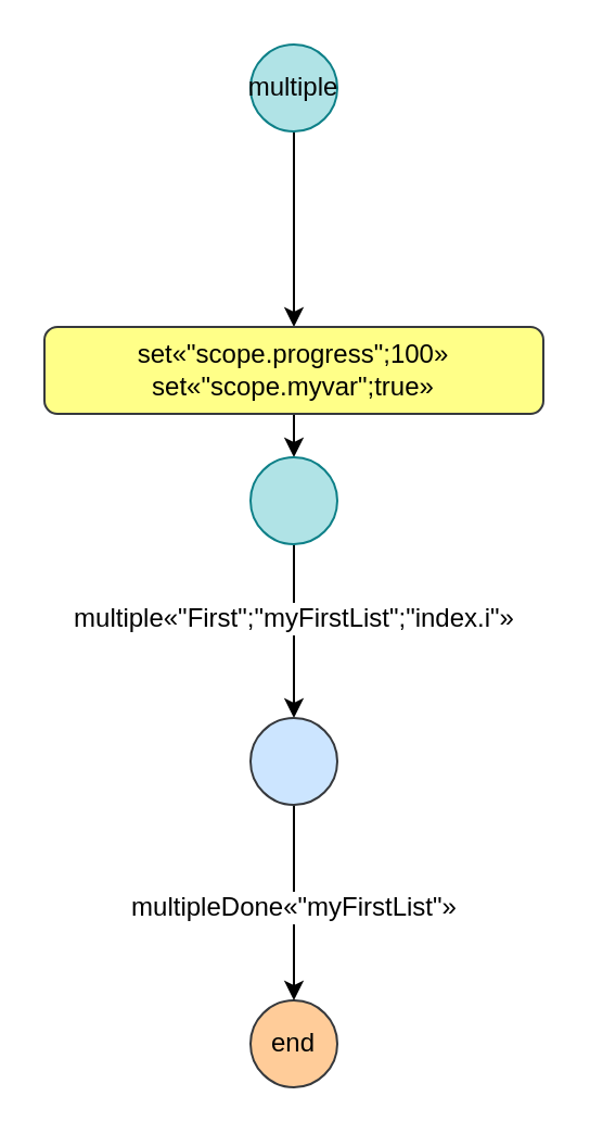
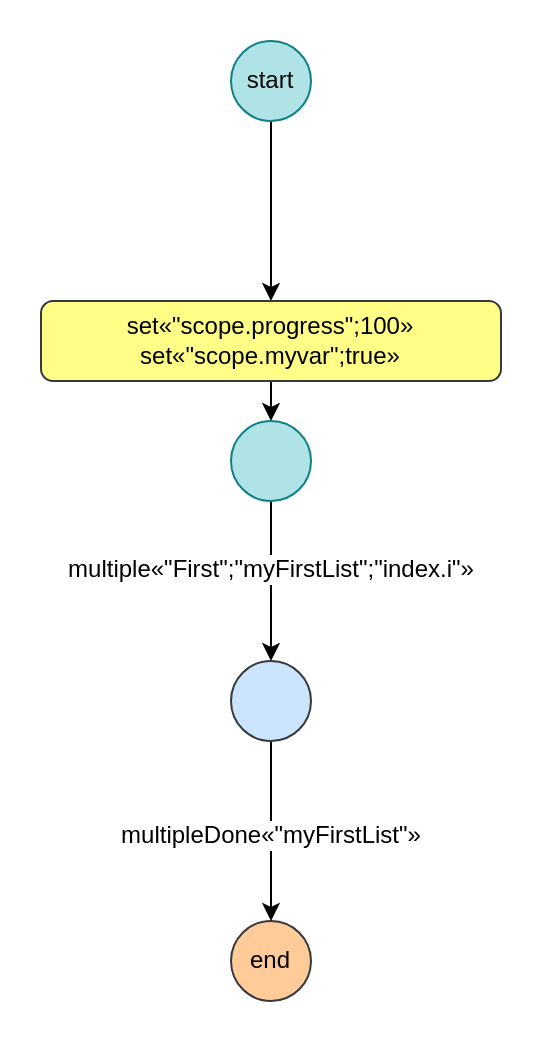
- <mxCell id="3" value="multiple" style="ellipse;whiteSpace=wrap;fillColor=#b0e3e6;strokeColor=#0e8088;fontColor=#050505;" parent="1" vertex="1"><mxGeometry x="115" y="20" width="40" height="40" as="geometry" /></mxCell>
+ <mxCell id="3" value="start" style="ellipse;whiteSpace=wrap;fillColor=#b0e3e6;strokeColor=#0e8088;fontColor=#050505;" parent="1" vertex="1"><mxGeometry x="115" y="20" width="40" height="40" as="geometry" /></mxCell>
